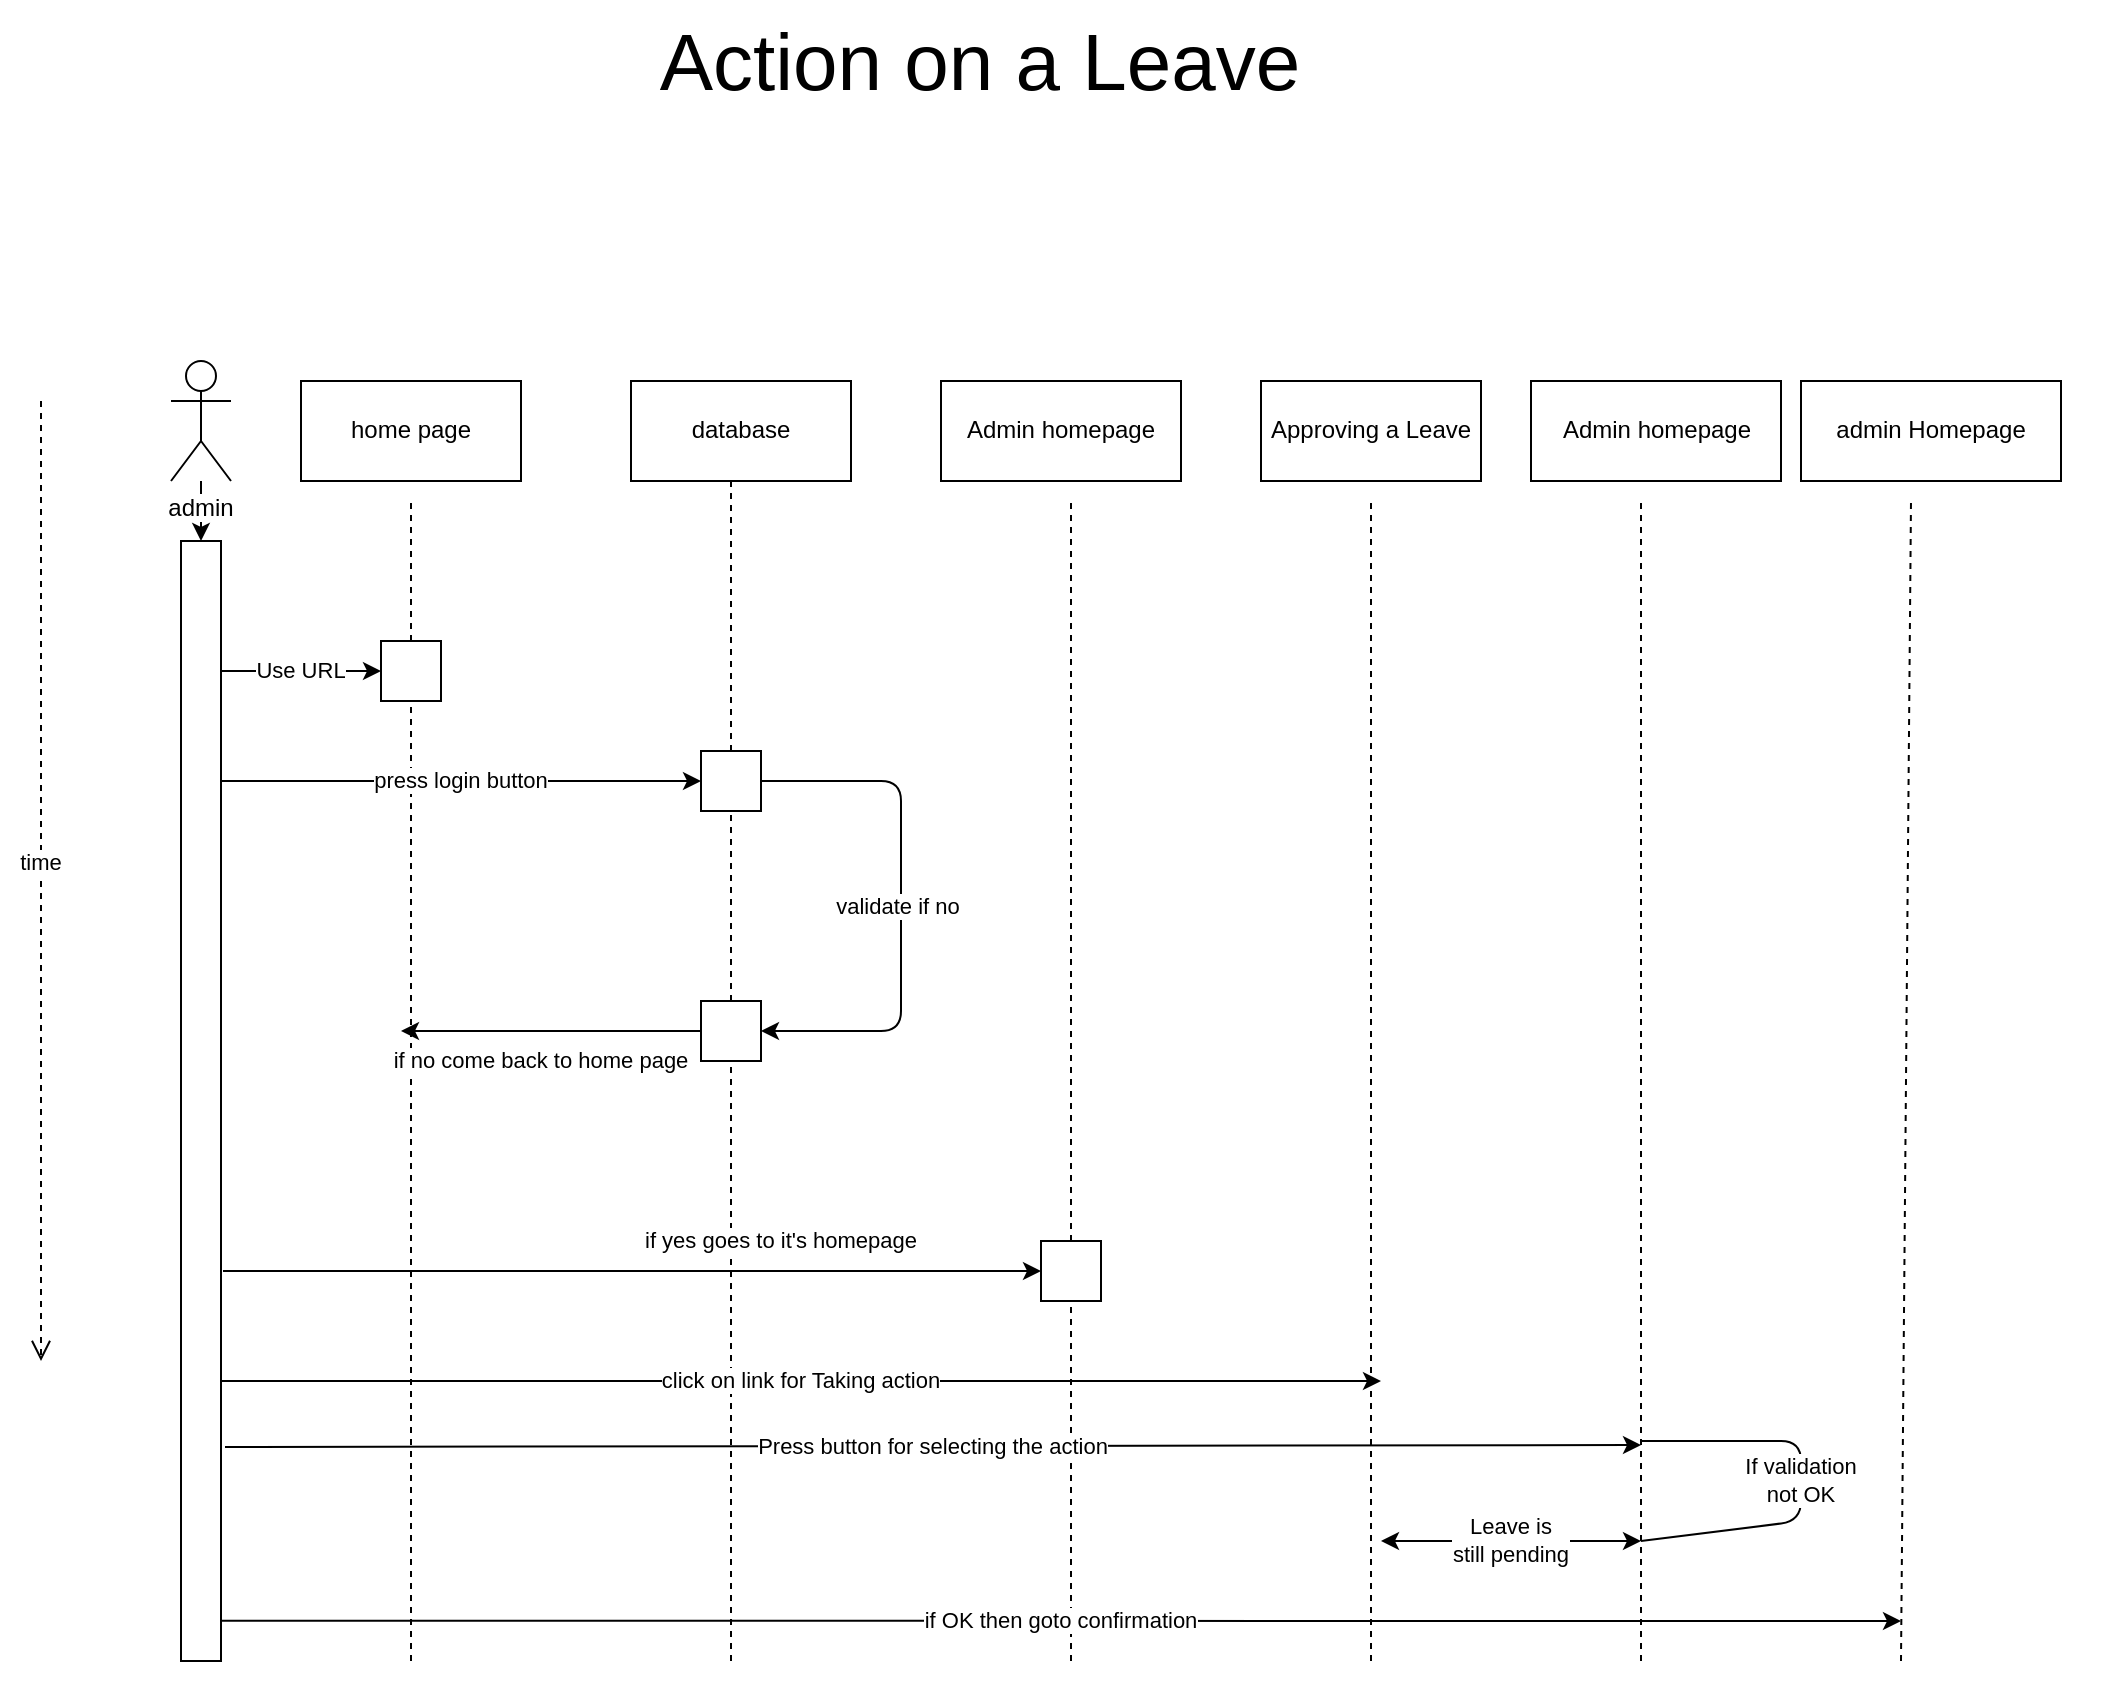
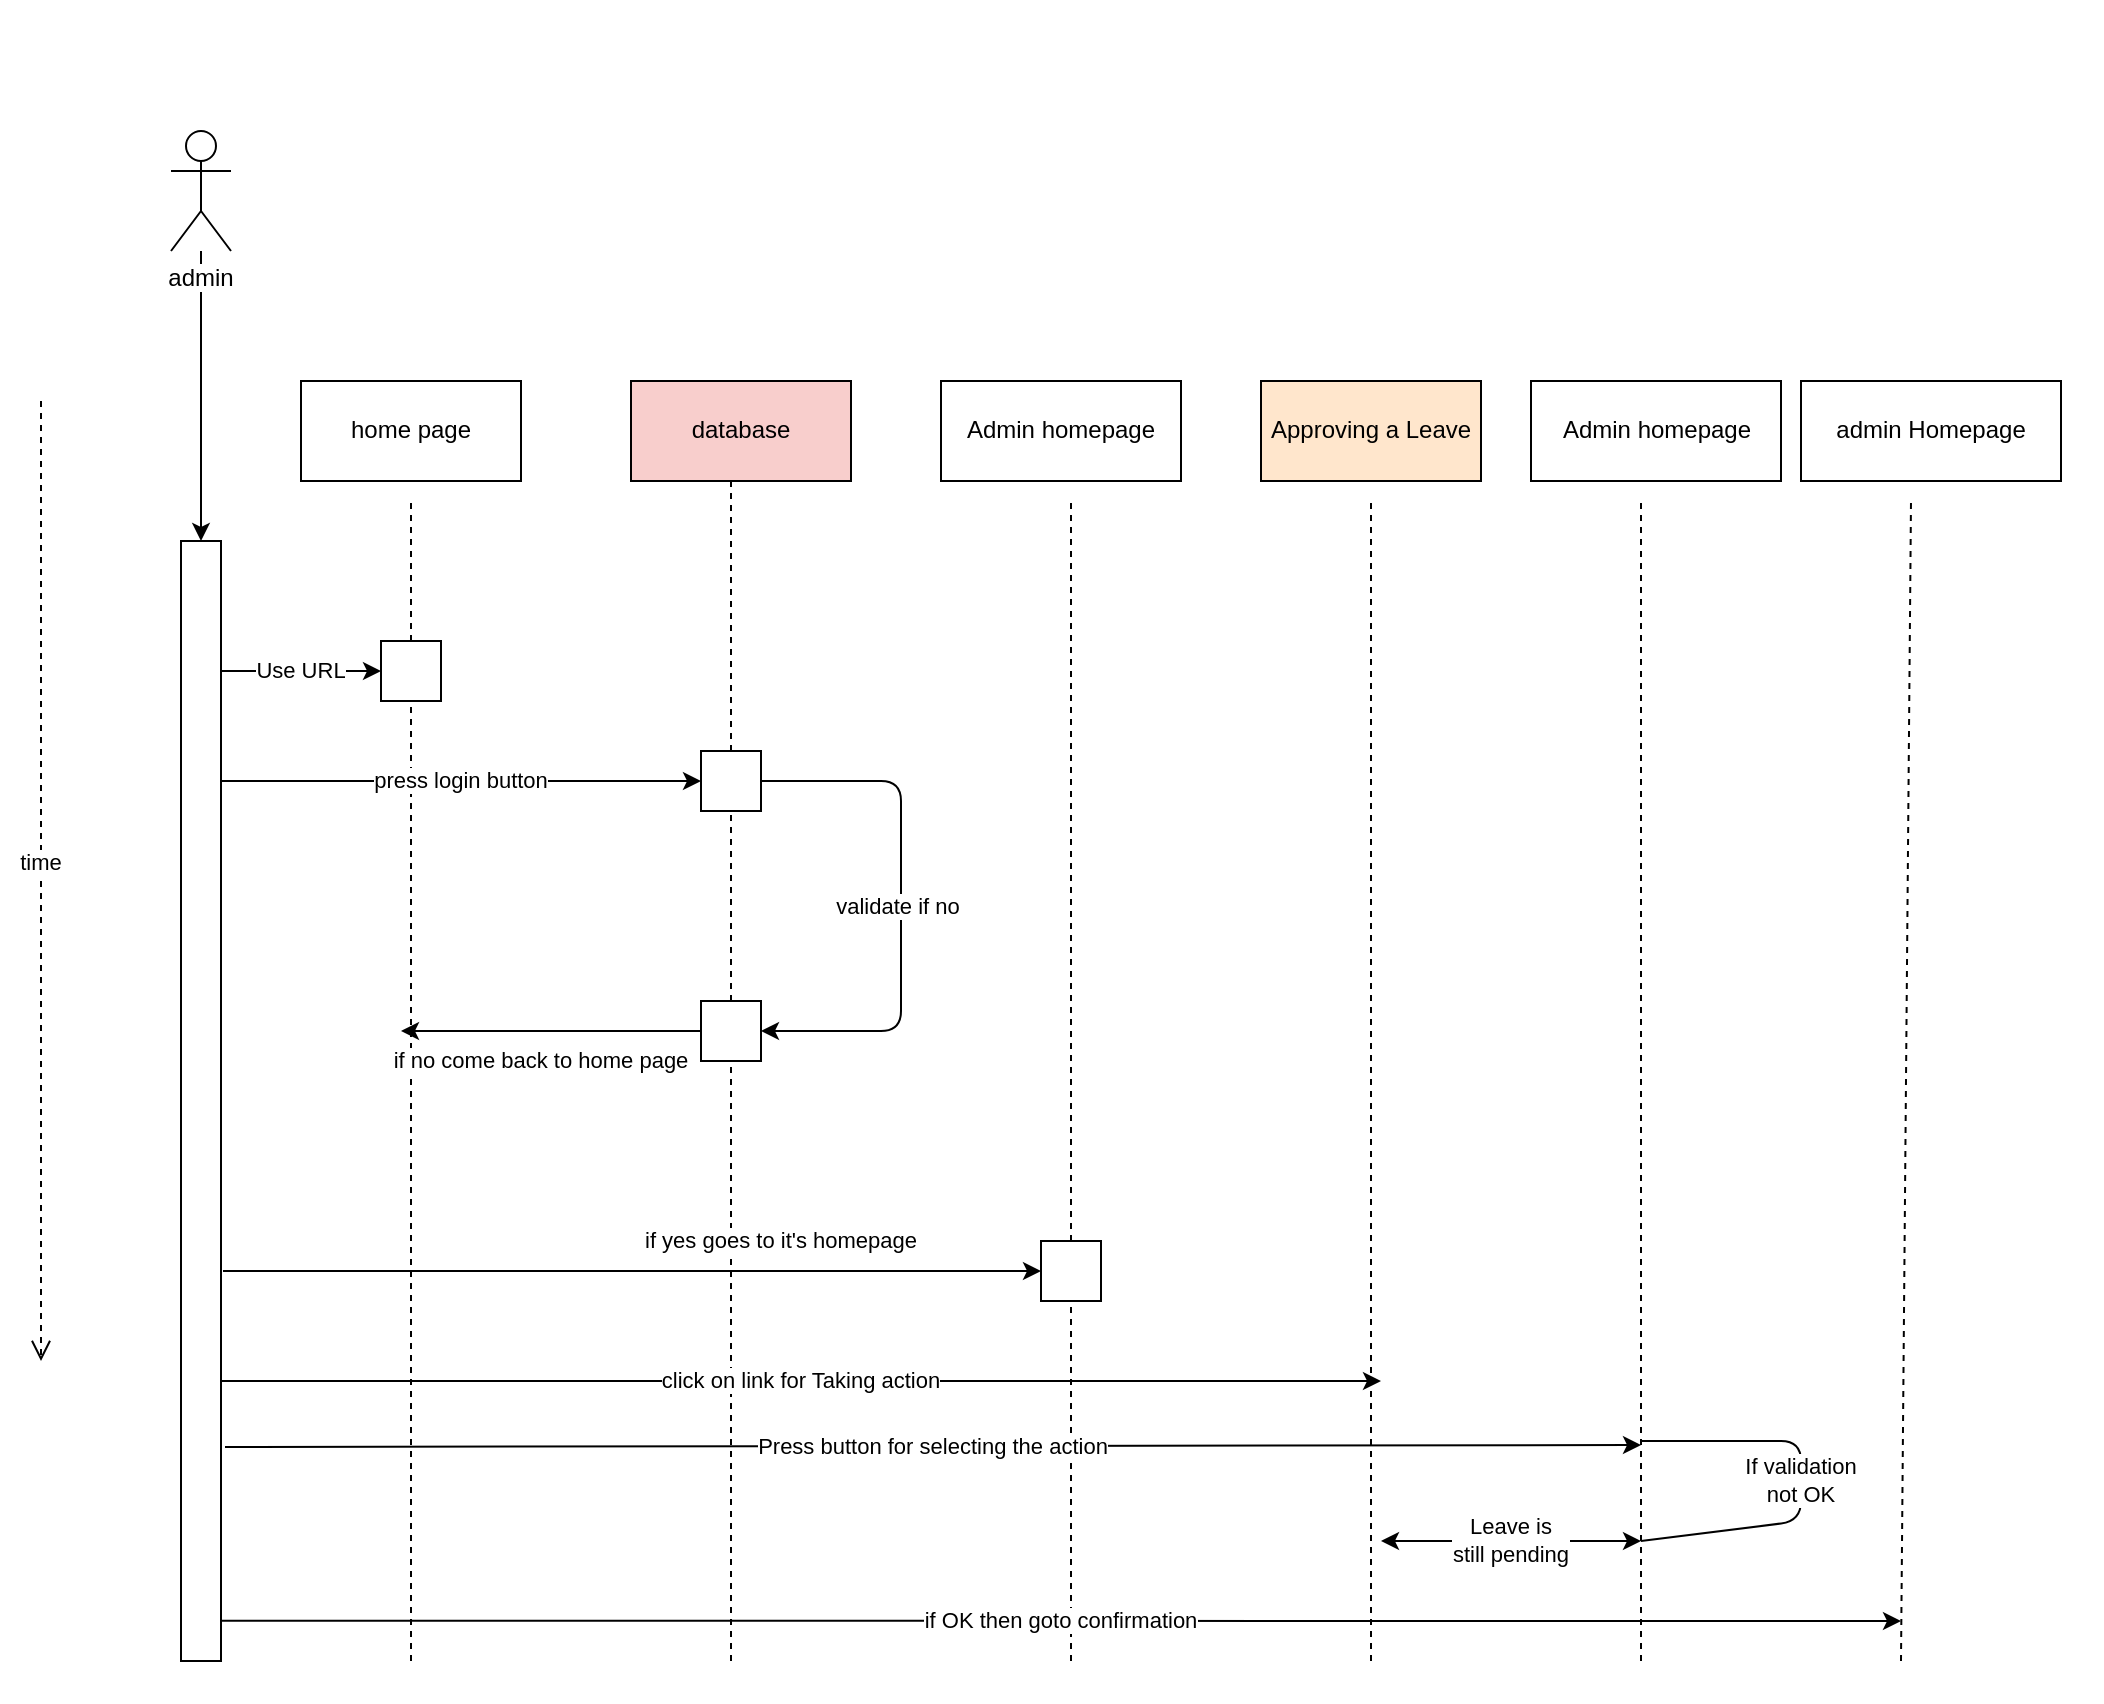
- <mxCell id="25" value="&lt;span style=&quot;font-size: 40px&quot;&gt;Action on a Leave&lt;/span&gt;" style="text;html=1;strokeColor=none;fillColor=none;align=center;verticalAlign=middle;whiteSpace=wrap;rounded=0;" parent="1" vertex="1"><mxGeometry x="220" y="20" width="540" height="20" as="geometry" /></mxCell>
- <mxCell id="5" value="admin" style="shape=umlActor;verticalLabelPosition=bottom;labelBackgroundColor=#ffffff;verticalAlign=top;html=1;" parent="1" vertex="1"><mxGeometry x="85" y="180" width="30" height="60" as="geometry" /></mxCell>
+ <mxCell id="5" value="admin" style="shape=umlActor;verticalLabelPosition=bottom;labelBackgroundColor=#ffffff;verticalAlign=top;html=1;" parent="1" vertex="1"><mxGeometry x="85" y="65" width="30" height="60" as="geometry" /></mxCell>
- <mxCell id="7" value="database" style="html=1;" parent="1" vertex="1"><mxGeometry x="315" y="190" width="110" height="50" as="geometry" /></mxCell>
+ <mxCell id="7" value="database" style="html=1;fillColor=#f8cecc;" parent="1" vertex="1"><mxGeometry x="315" y="190" width="110" height="50" as="geometry" /></mxCell>
- <mxCell id="26" value="Approving a Leave" style="html=1;" parent="1" vertex="1"><mxGeometry x="630" y="190" width="110" height="50" as="geometry" /></mxCell>
+ <mxCell id="26" value="Approving a Leave" style="html=1;fillColor=#ffe6cc;" parent="1" vertex="1"><mxGeometry x="630" y="190" width="110" height="50" as="geometry" /></mxCell>
